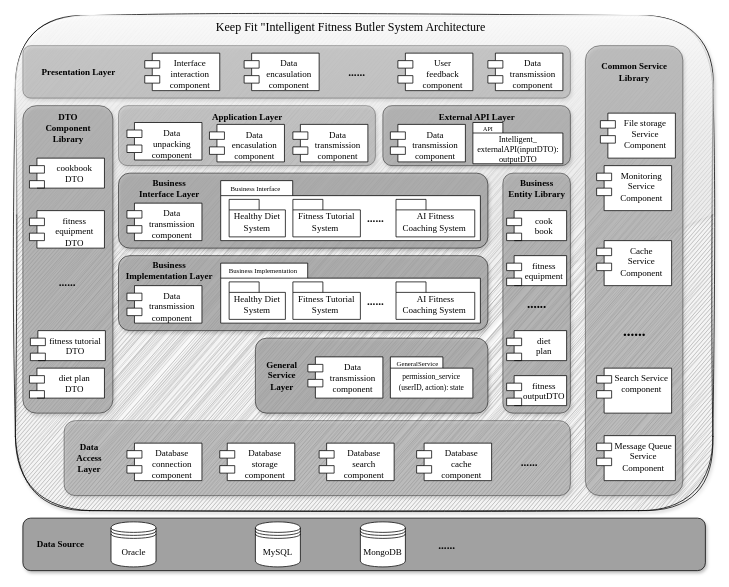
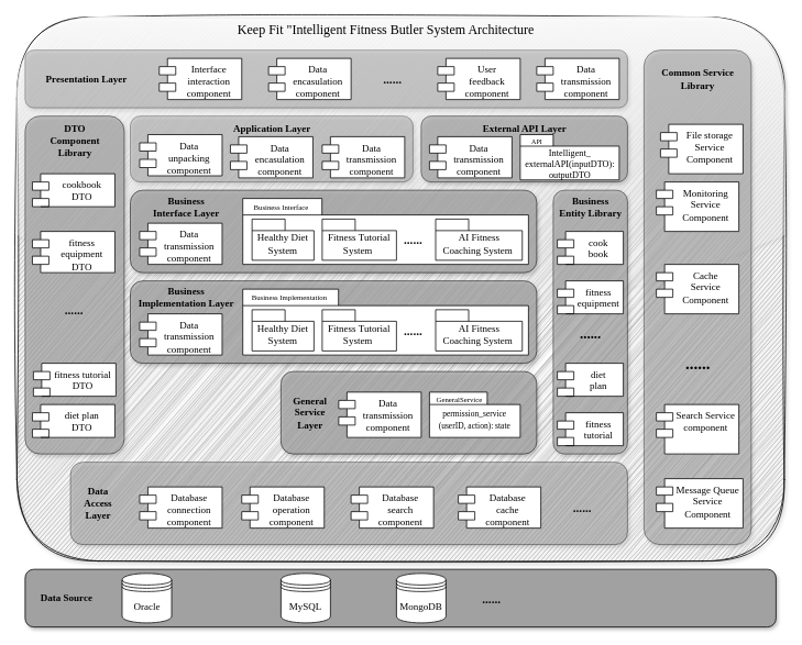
- <mxCell id="47" value="&lt;font&gt;fitness &lt;br&gt;outputDTO&lt;br&gt;&lt;br&gt;&lt;/font&gt;" style="shape=module;align=left;spacingLeft=20;align=center;verticalAlign=top;whiteSpace=wrap;html=1;fontFamily=Georgia;" parent="1" vertex="1"><mxGeometry x="675" y="500" width="80" height="40" as="geometry" /></mxCell>
+ <mxCell id="47" value="&lt;font&gt;fitness &lt;br&gt;tutorial&lt;br&gt;&lt;br&gt;&lt;/font&gt;" style="shape=module;align=left;spacingLeft=20;align=center;verticalAlign=top;whiteSpace=wrap;html=1;fontFamily=Georgia;" parent="1" vertex="1"><mxGeometry x="675" y="500" width="80" height="40" as="geometry" /></mxCell>
- <mxCell id="61" value="&lt;font&gt;Database&lt;br&gt;storage&lt;br&gt;component&lt;br&gt;&lt;/font&gt;" style="shape=module;align=left;spacingLeft=20;align=center;verticalAlign=top;whiteSpace=wrap;html=1;fontFamily=Georgia;" parent="1" vertex="1"><mxGeometry x="292.5" y="590" width="100" height="50" as="geometry" /></mxCell>
+ <mxCell id="61" value="&lt;font&gt;Database&lt;br&gt;operation&lt;br&gt;component&lt;br&gt;&lt;/font&gt;" style="shape=module;align=left;spacingLeft=20;align=center;verticalAlign=top;whiteSpace=wrap;html=1;fontFamily=Georgia;" parent="1" vertex="1"><mxGeometry x="292.5" y="590" width="100" height="50" as="geometry" /></mxCell>
